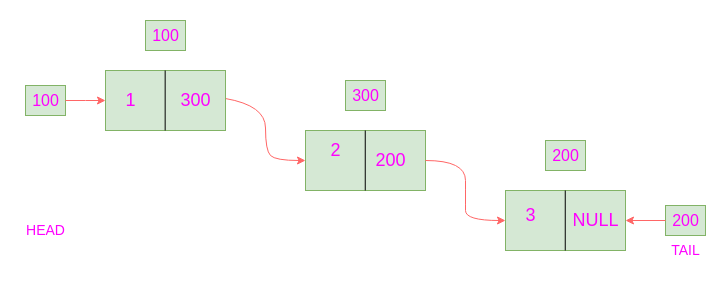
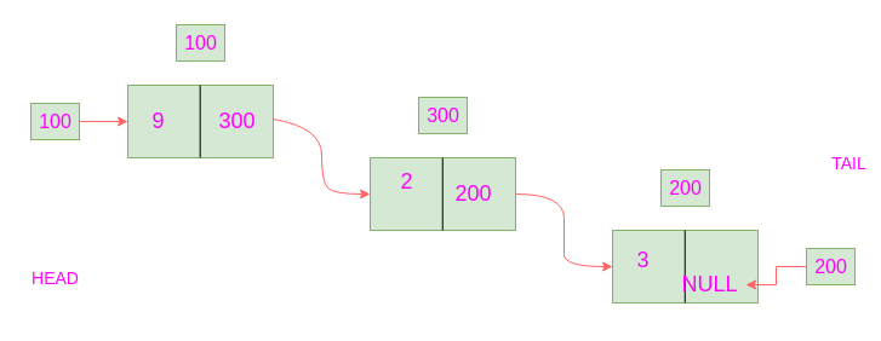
- <mxCell id="23" value="&lt;font style=&quot;font-size: 18px&quot; color=&quot;#ff00ff&quot;&gt;1&lt;/font&gt;" style="text;html=1;resizable=0;autosize=1;align=center;verticalAlign=middle;points=[];rounded=0;shadow=0;glass=0;sketch=0;fillStyle=auto;" vertex="1" parent="1"><mxGeometry x="115" y="90" width="30" height="20" as="geometry" /></mxCell>
+ <mxCell id="23" value="&lt;font style=&quot;font-size: 18px&quot; color=&quot;#ff00ff&quot;&gt;9&lt;/font&gt;" style="text;html=1;resizable=0;autosize=1;align=center;verticalAlign=middle;points=[];rounded=0;shadow=0;glass=0;sketch=0;fillStyle=auto;" vertex="1" parent="1"><mxGeometry x="115" y="90" width="30" height="20" as="geometry" /></mxCell>
- <mxCell id="9" value="&lt;font style=&quot;font-size: 18px&quot; color=&quot;#ff00ff&quot;&gt;NULL&lt;/font&gt;" style="text;html=1;resizable=0;autosize=1;align=center;verticalAlign=middle;points=[];rounded=0;shadow=0;glass=0;sketch=0;fillStyle=auto;fillColor=none;" vertex="1" parent="1"><mxGeometry x="565" y="210" width="60" height="20" as="geometry" /></mxCell>
+ <mxCell id="9" value="&lt;font style=&quot;font-size: 18px&quot; color=&quot;#ff00ff&quot;&gt;NULL&lt;/font&gt;" style="text;html=1;resizable=0;autosize=1;align=center;verticalAlign=middle;points=[];rounded=0;shadow=0;glass=0;sketch=0;fillStyle=auto;fillColor=none;" vertex="1" parent="1"><mxGeometry x="555" y="225" width="60" height="20" as="geometry" /></mxCell>
- <mxCell id="21" value="&lt;font color=&quot;#ff00ff&quot;&gt;TAIL&lt;/font&gt;" style="text;html=1;resizable=0;autosize=1;align=center;verticalAlign=middle;points=[];fillColor=none;strokeColor=none;rounded=0;shadow=0;glass=0;sketch=1;fillStyle=auto;fontFamily=Helvetica;fontSize=14;fontColor=default;" vertex="1" parent="1"><mxGeometry x="665" y="240" width="40" height="20" as="geometry" /></mxCell>
+ <mxCell id="21" value="&lt;font color=&quot;#ff00ff&quot;&gt;TAIL&lt;/font&gt;" style="text;html=1;resizable=0;autosize=1;align=center;verticalAlign=middle;points=[];fillColor=none;strokeColor=none;rounded=0;shadow=0;glass=0;sketch=1;fillStyle=auto;fontFamily=Helvetica;fontSize=14;fontColor=default;" vertex="1" parent="1"><mxGeometry x="680" y="125" width="40" height="20" as="geometry" /></mxCell>
